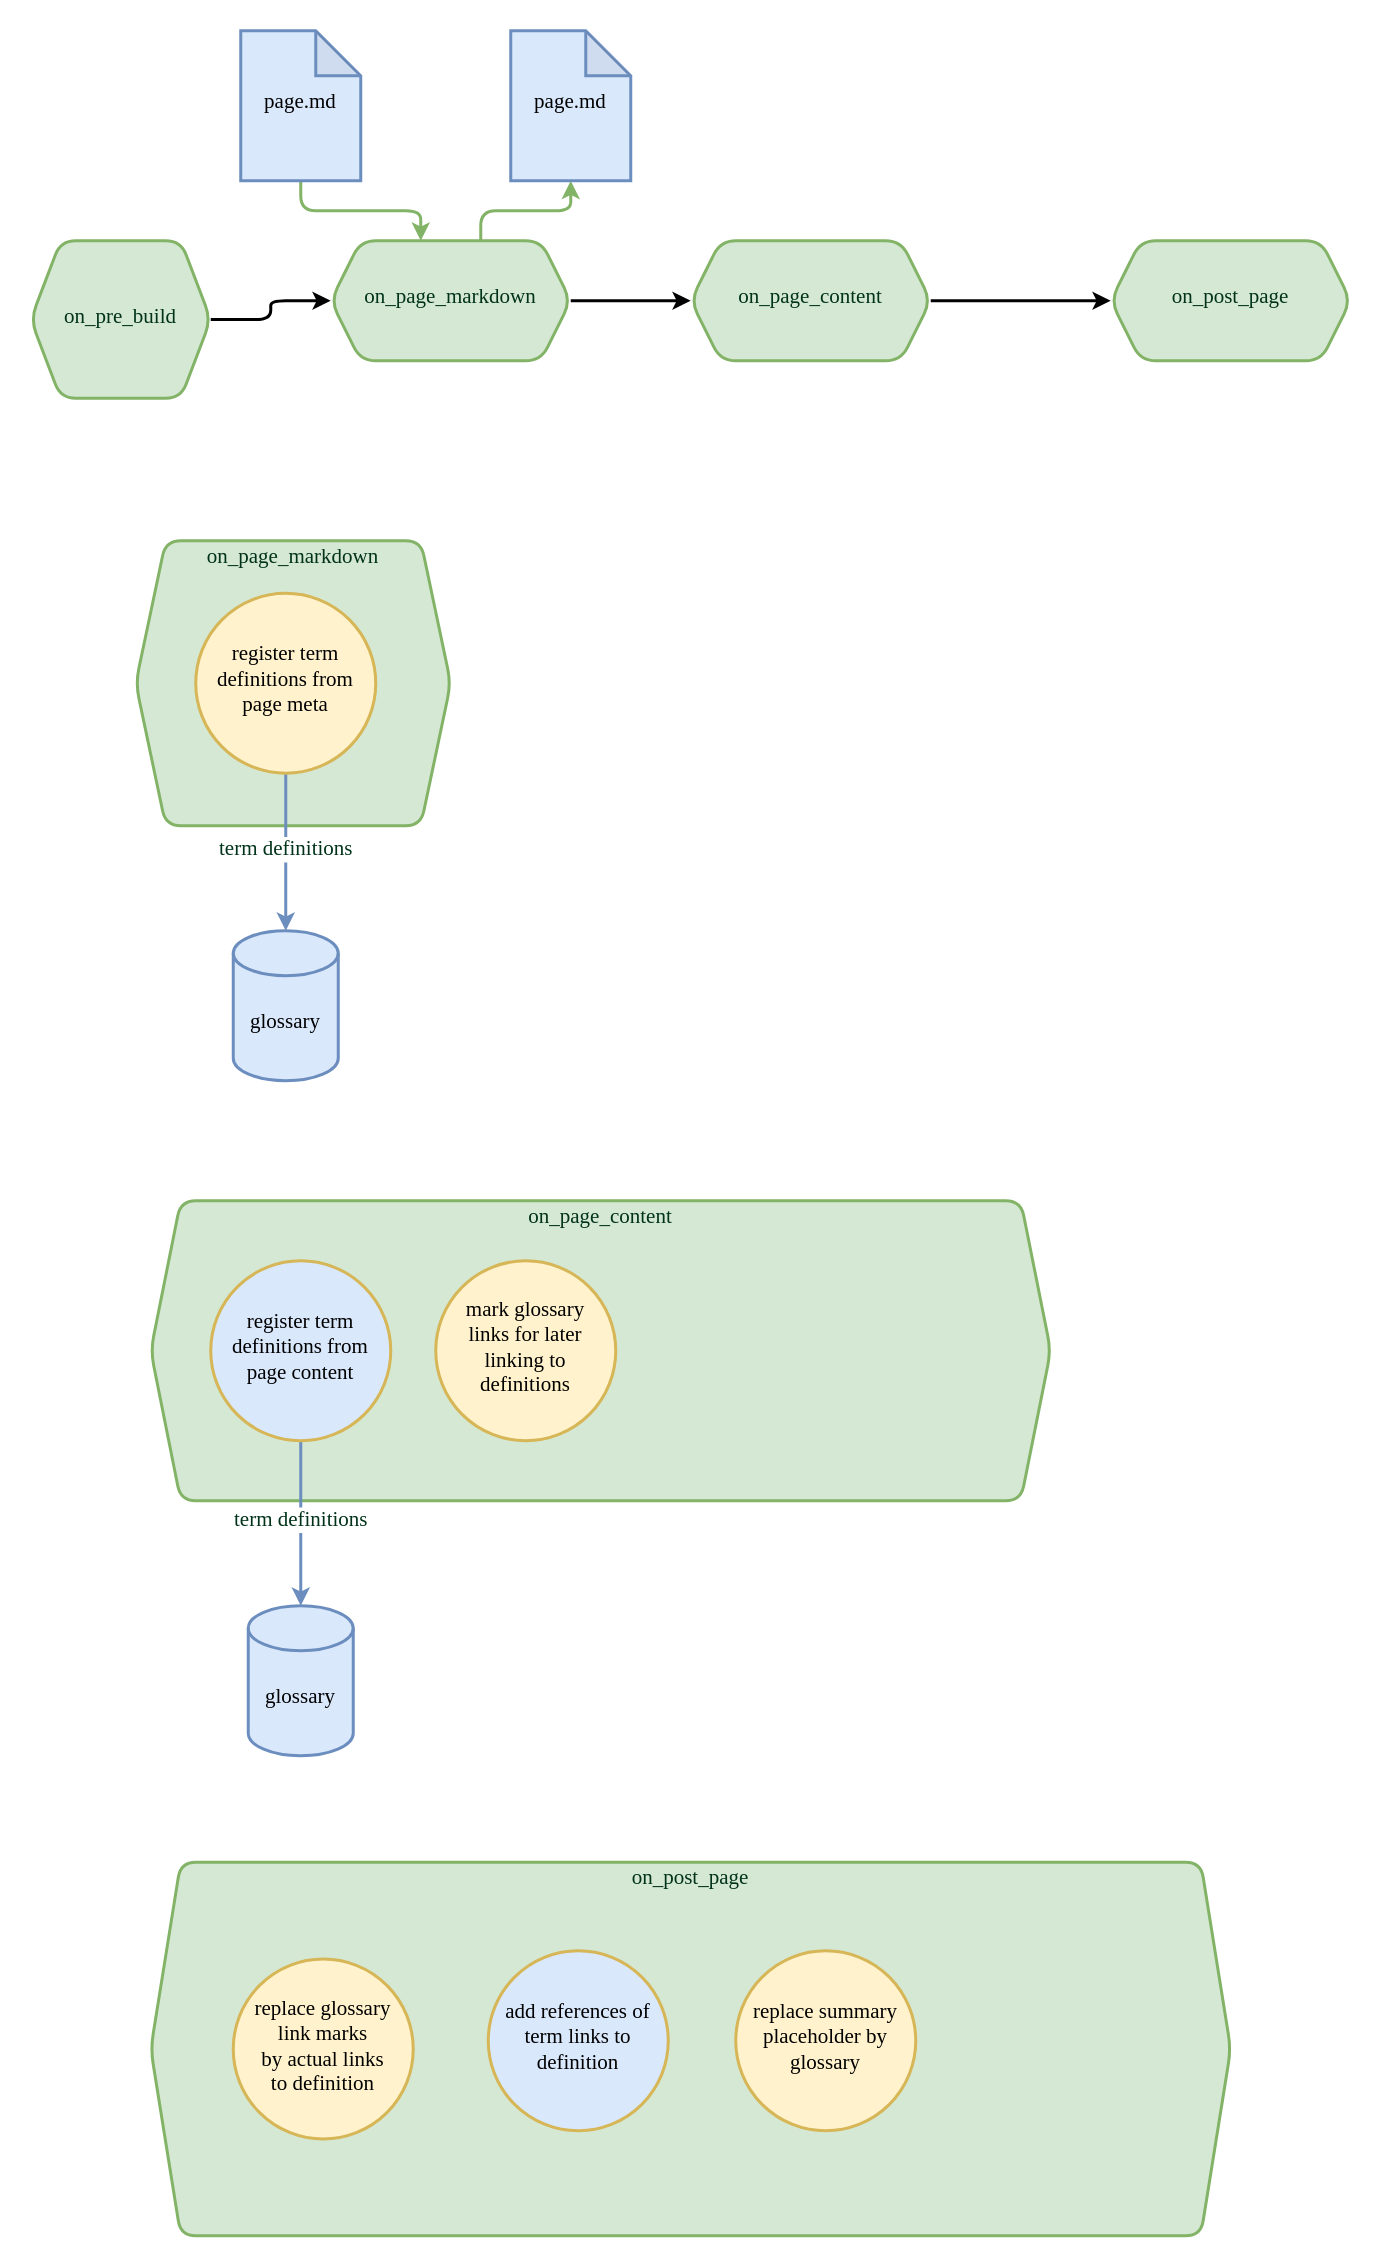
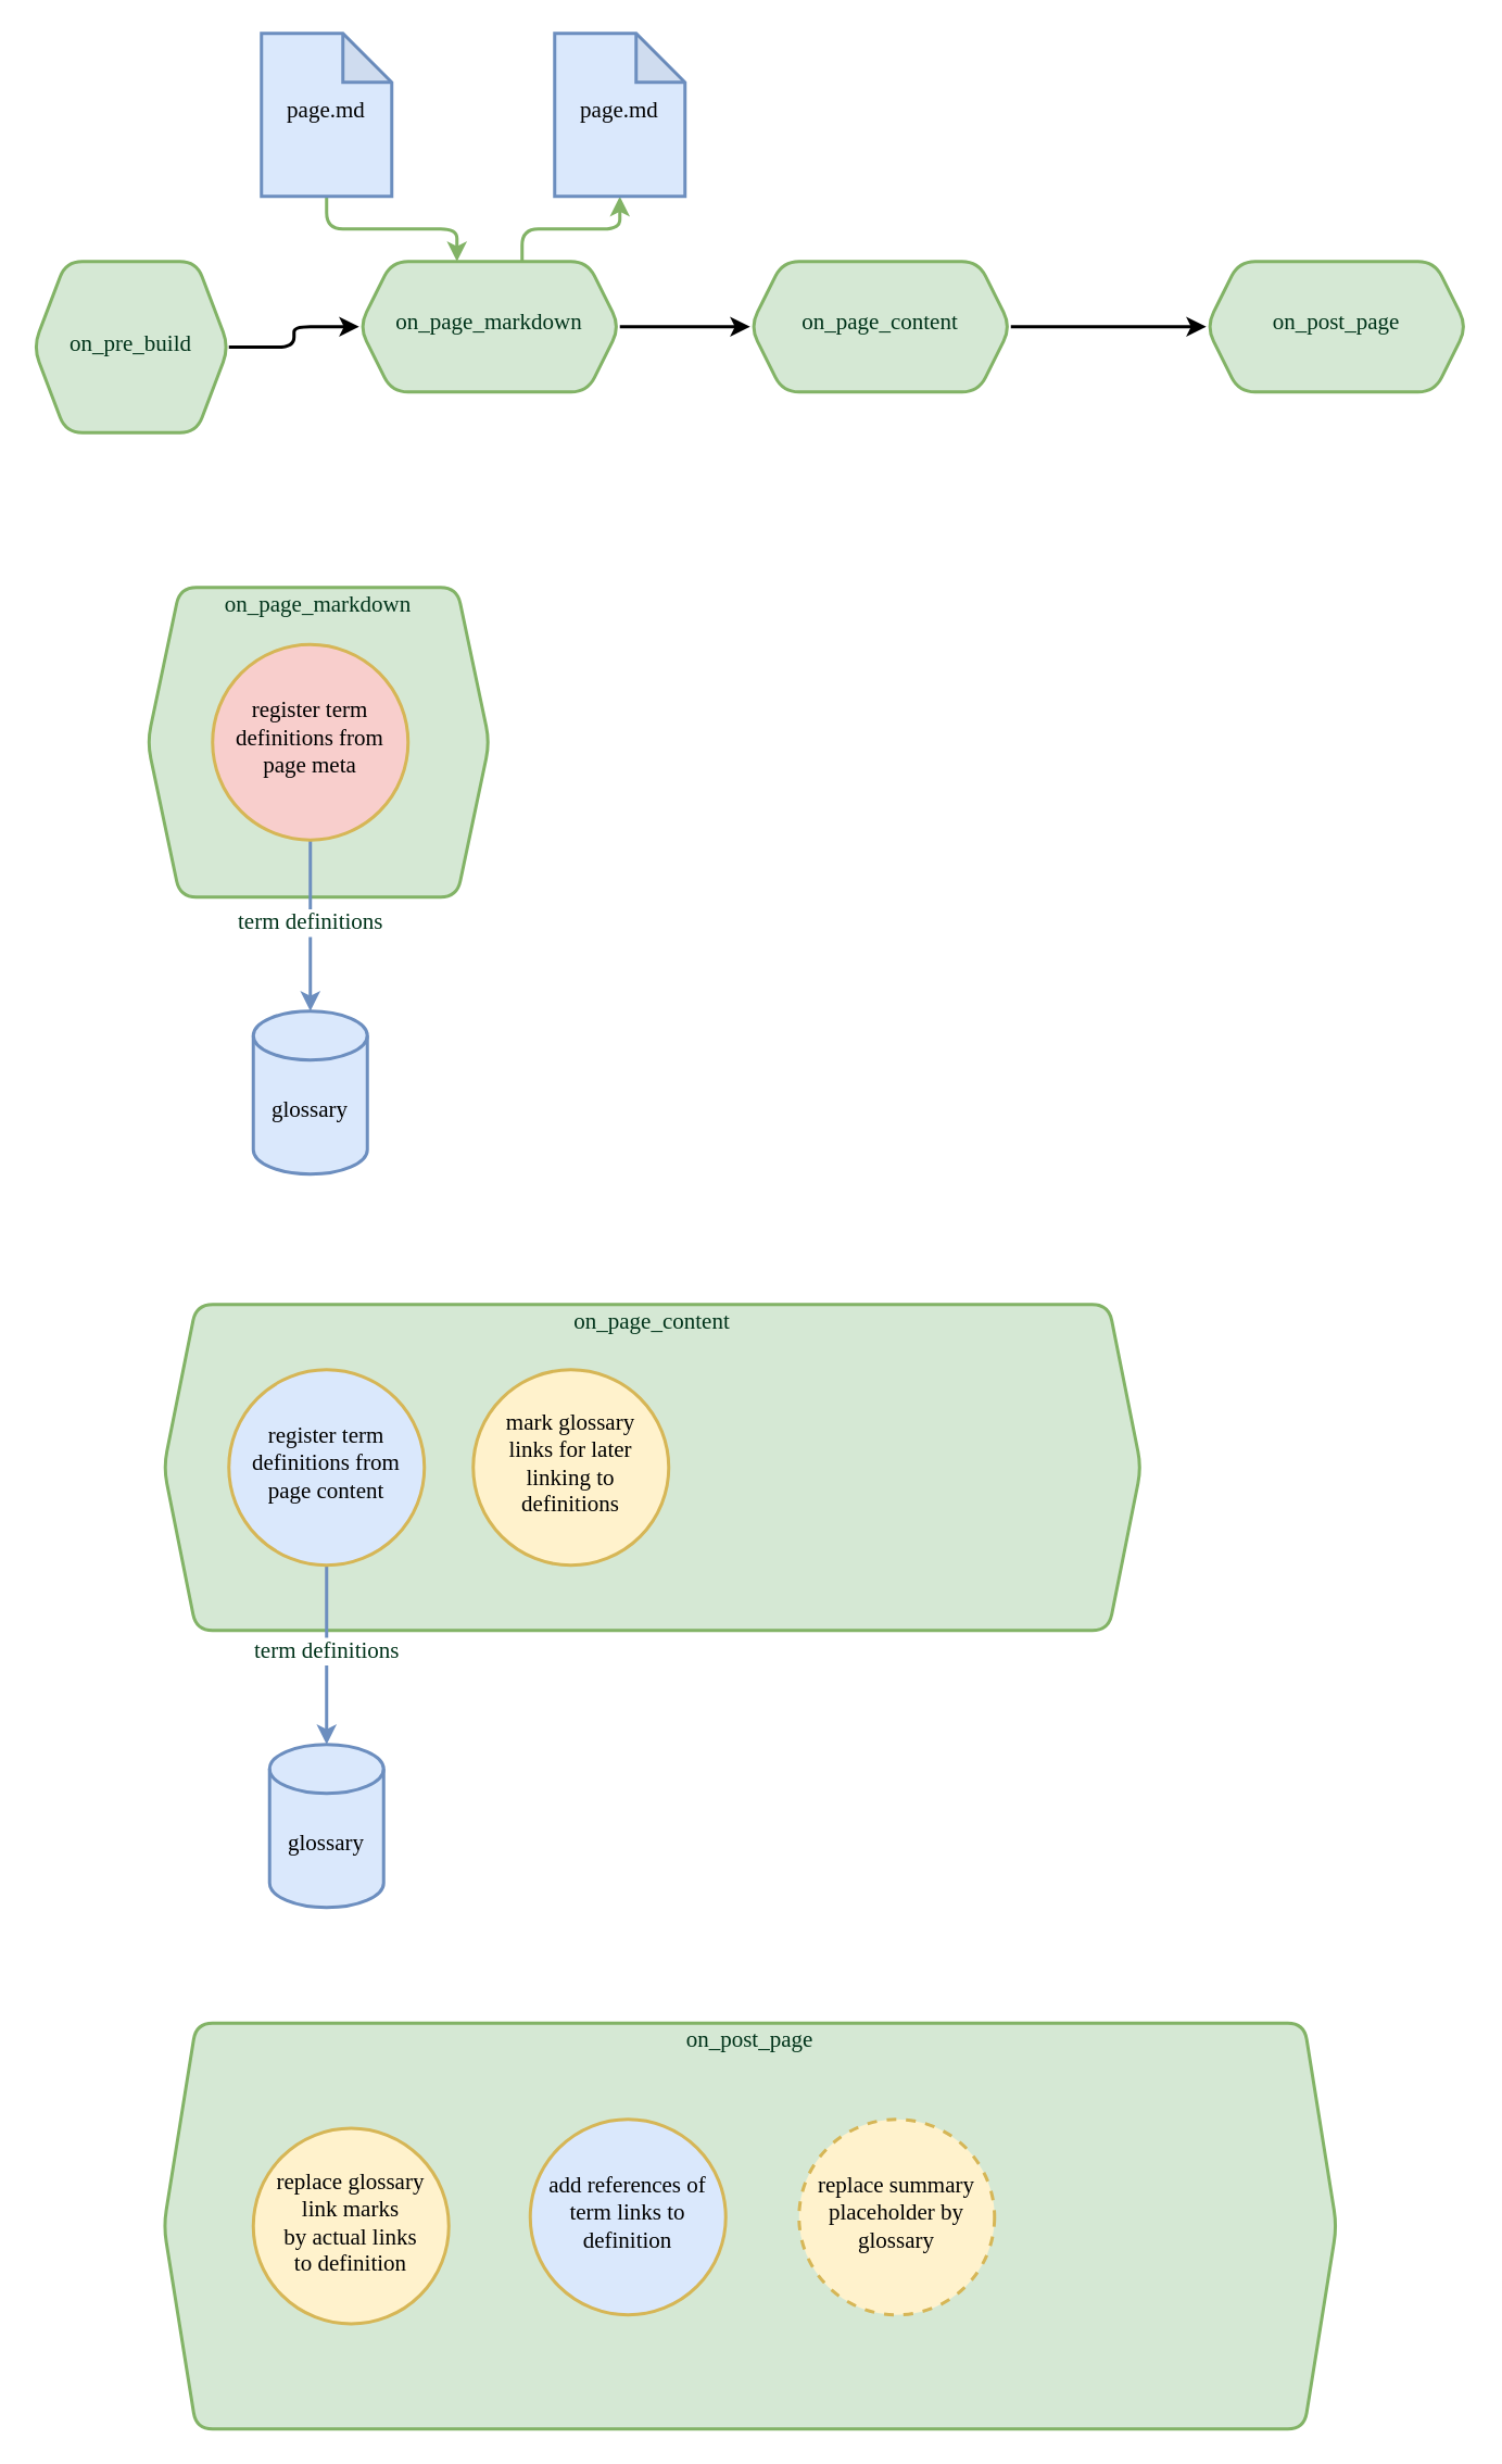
- <mxCell id="15" value="register term definitions from page meta" style="ellipse;whiteSpace=wrap;html=1;aspect=fixed;verticalAlign=middle;rounded=1;fontFamily=Comic Sans MS;fontSize=14;fontStyle=0;strokeColor=#d6b656;strokeWidth=2;fillColor=#fff2cc;spacingTop=-4;" vertex="1" parent="1"><mxGeometry x="130" y="395" width="120" height="120" as="geometry" /></mxCell>
+ <mxCell id="15" value="register term definitions from page meta" style="ellipse;whiteSpace=wrap;html=1;aspect=fixed;verticalAlign=middle;rounded=1;fontFamily=Comic Sans MS;fontSize=14;fontStyle=0;strokeColor=#d6b656;strokeWidth=2;fillColor=#f8cecc;spacingTop=-4;" vertex="1" parent="1"><mxGeometry x="130" y="395" width="120" height="120" as="geometry" /></mxCell>
- <mxCell id="25" value="replace summary placeholder by glossary" style="ellipse;whiteSpace=wrap;html=1;aspect=fixed;verticalAlign=middle;rounded=1;fontFamily=Comic Sans MS;fontSize=14;fontStyle=0;strokeColor=#d6b656;strokeWidth=2;fillColor=#fff2cc;spacingTop=-4;" vertex="1" parent="1"><mxGeometry x="490" y="1300" width="120" height="120" as="geometry" /></mxCell>
+ <mxCell id="25" value="replace summary placeholder by glossary" style="ellipse;whiteSpace=wrap;html=1;aspect=fixed;verticalAlign=middle;rounded=1;fontFamily=Comic Sans MS;fontSize=14;fontStyle=0;strokeColor=#d6b656;strokeWidth=2;fillColor=#fff2cc;spacingTop=-4;dashed=1;" vertex="1" parent="1"><mxGeometry x="490" y="1300" width="120" height="120" as="geometry" /></mxCell>
